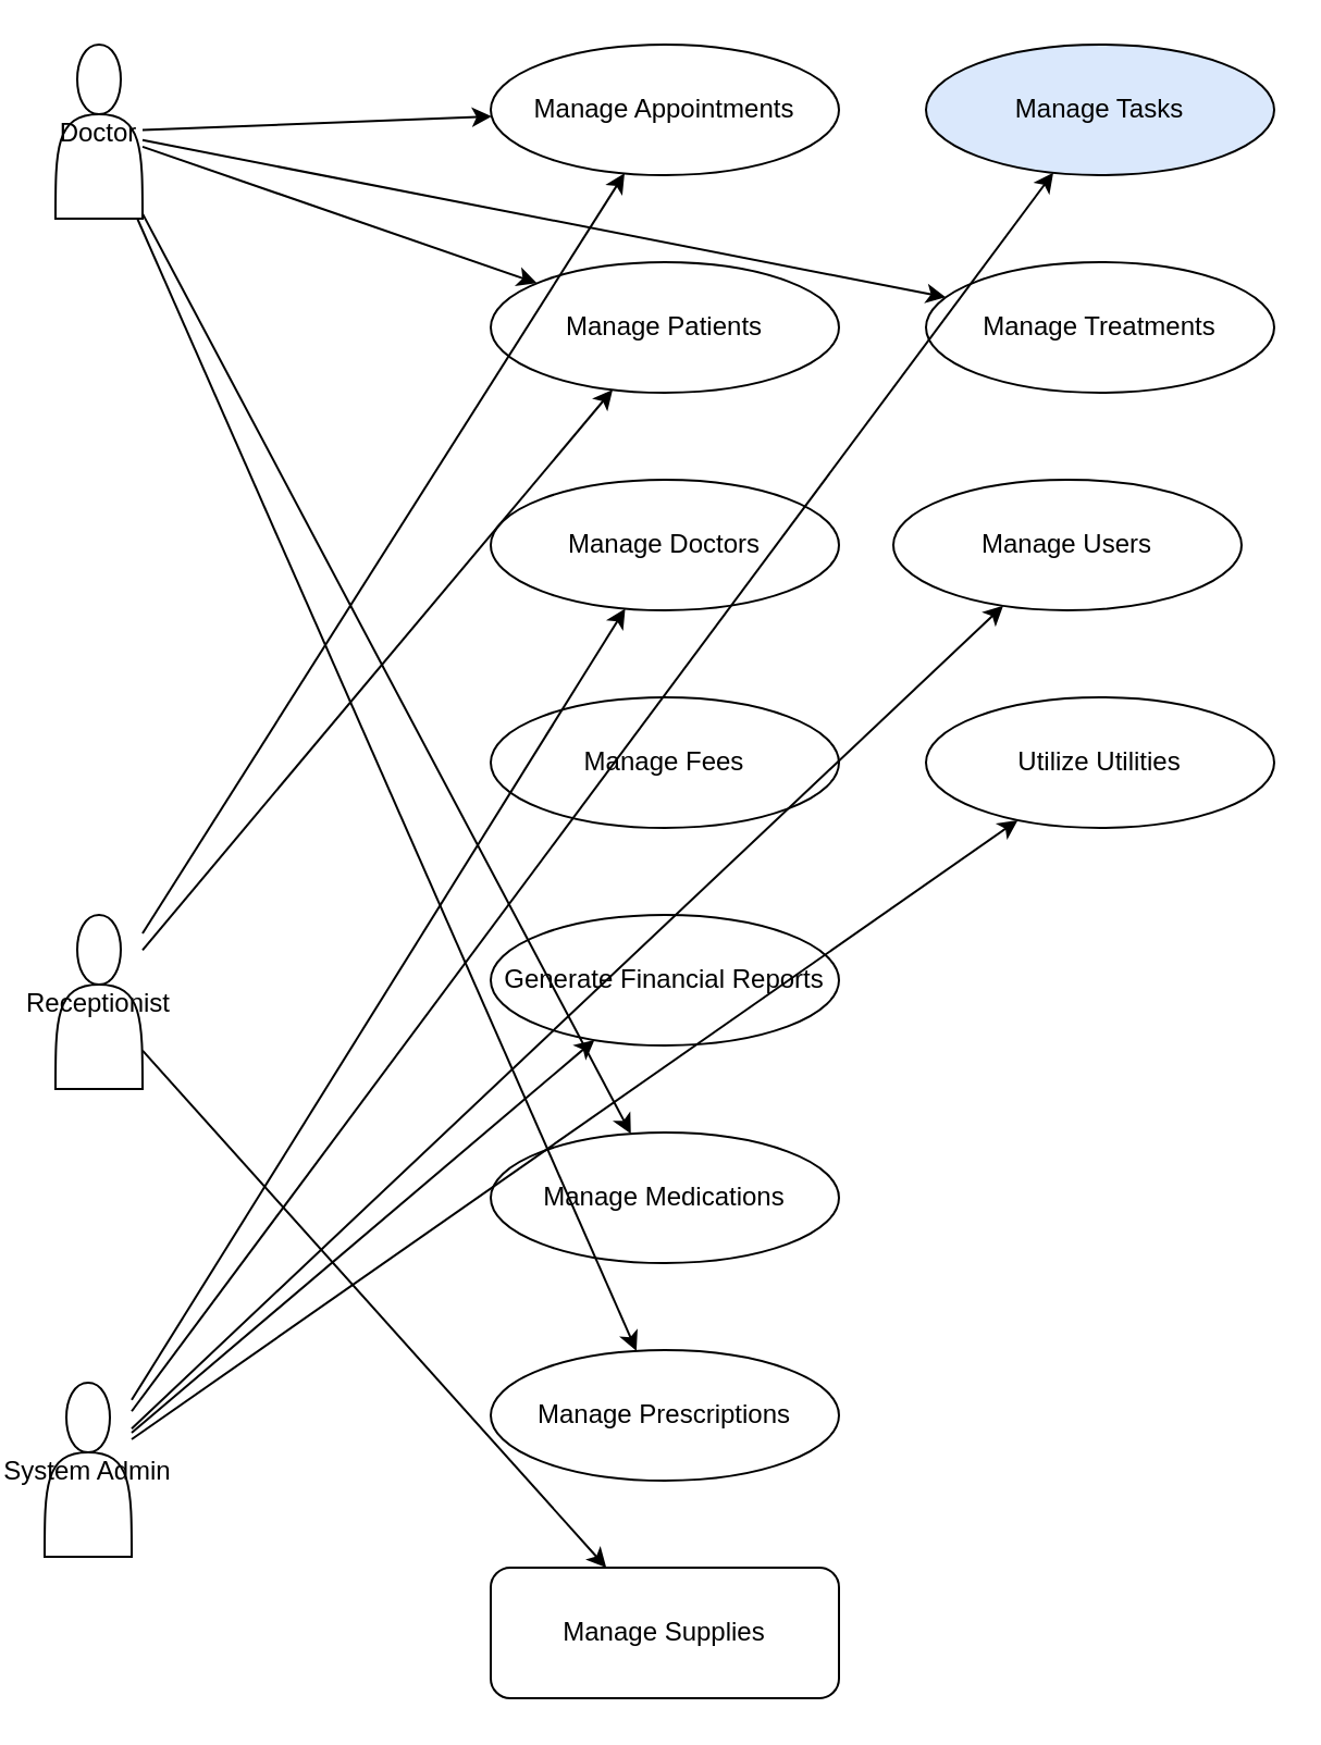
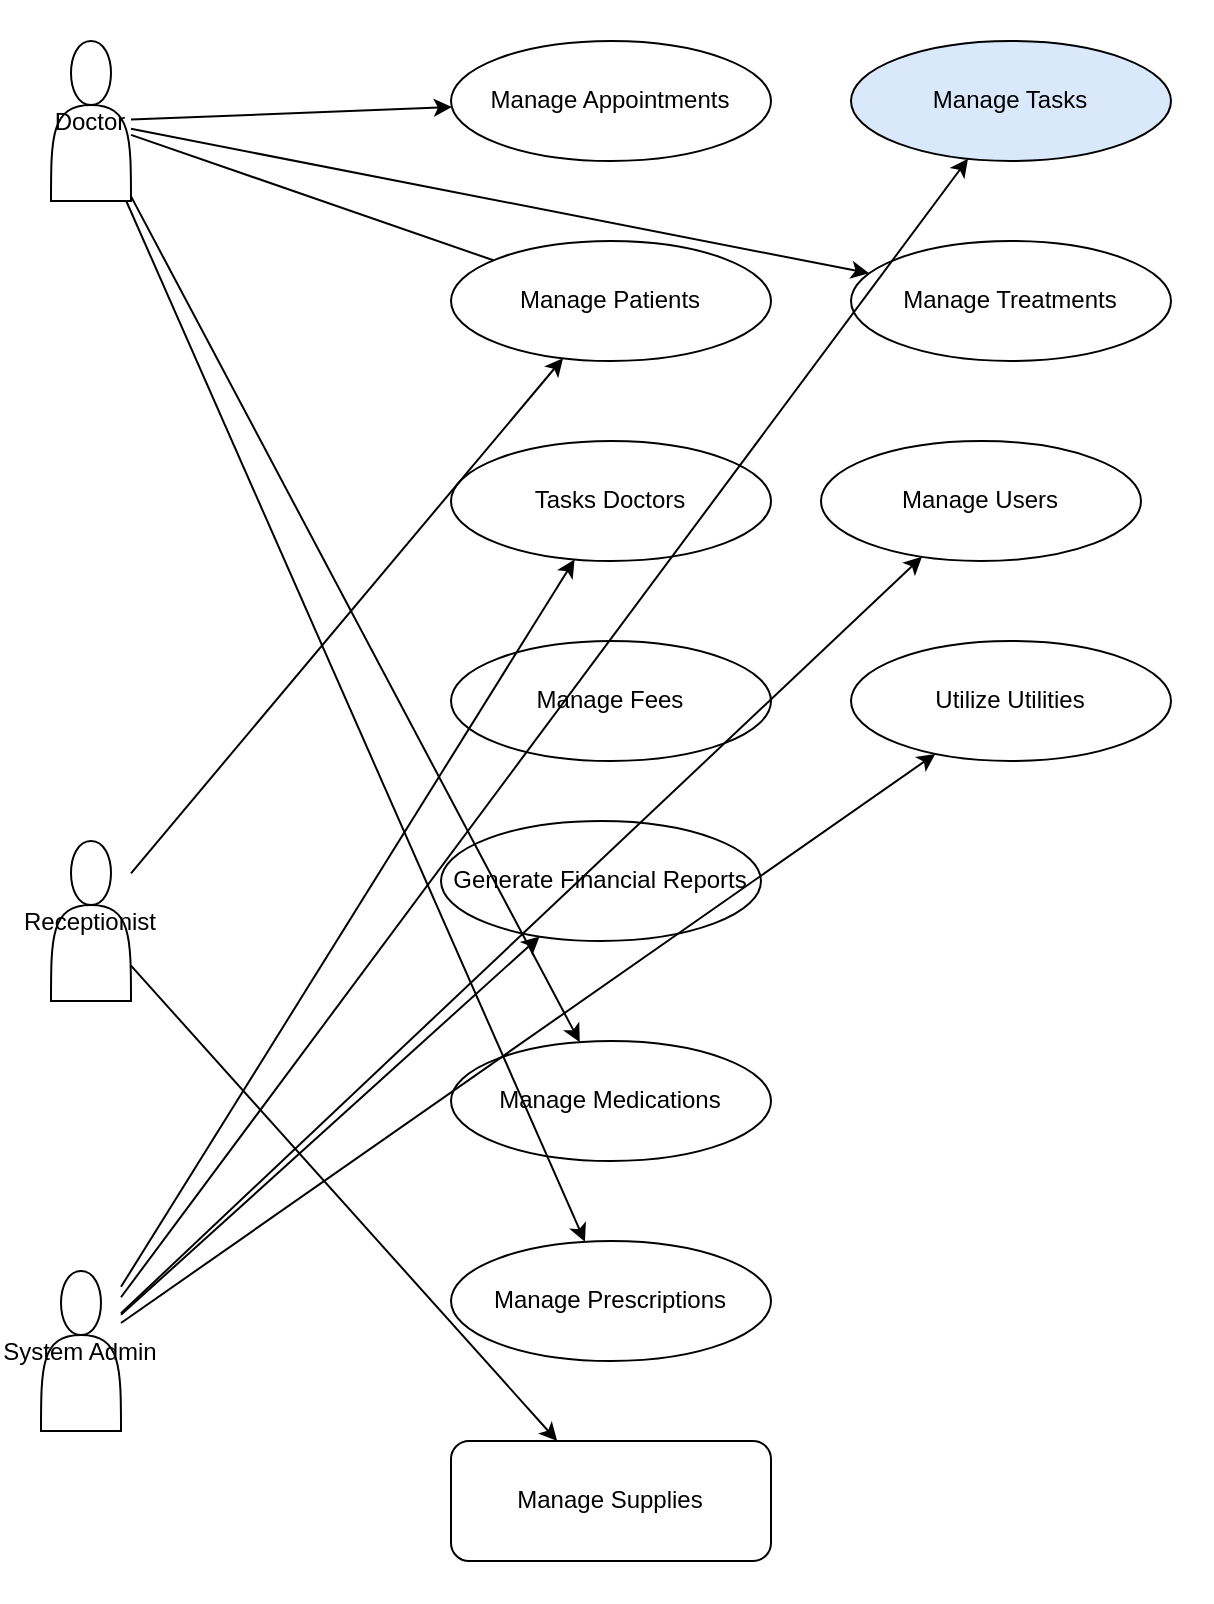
- <mxCell id="18" edge="1" parent="1" source="2" target="6"><mxGeometry relative="1" as="geometry" /></mxCell>
+ <mxCell id="18" edge="1" parent="1" source="2" target="6" style="endArrow=none;"><mxGeometry relative="1" as="geometry" /></mxCell>
- <mxCell id="23" edge="1" parent="1" source="3" target="5"><mxGeometry relative="1" as="geometry" /></mxCell>
- <mxCell id="7" value="Manage Doctors" style="ellipse;whiteSpace=wrap;html=1;" vertex="1" parent="1"><mxGeometry x="225" y="220" width="160" height="60" as="geometry" /></mxCell>
+ <mxCell id="7" value="Tasks Doctors" style="ellipse;whiteSpace=wrap;html=1;" vertex="1" parent="1"><mxGeometry x="225" y="220" width="160" height="60" as="geometry" /></mxCell>
- <mxCell id="9" value="Generate Financial Reports" style="ellipse;whiteSpace=wrap;html=1;" vertex="1" parent="1"><mxGeometry x="225" y="420" width="160" height="60" as="geometry" /></mxCell>
+ <mxCell id="9" value="Generate Financial Reports" style="ellipse;whiteSpace=wrap;html=1;" vertex="1" parent="1"><mxGeometry x="220" y="410" width="160" height="60" as="geometry" /></mxCell>
